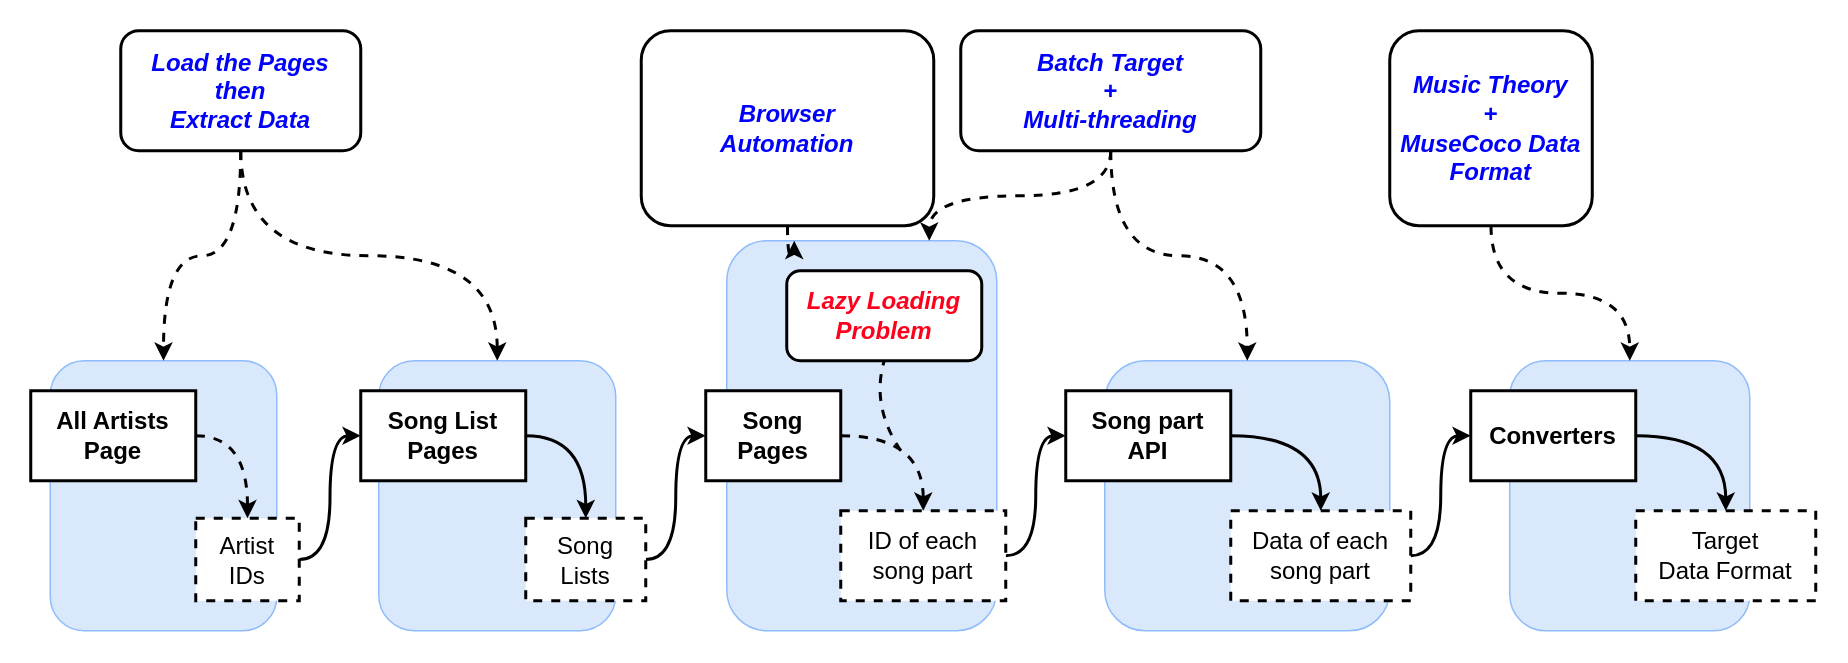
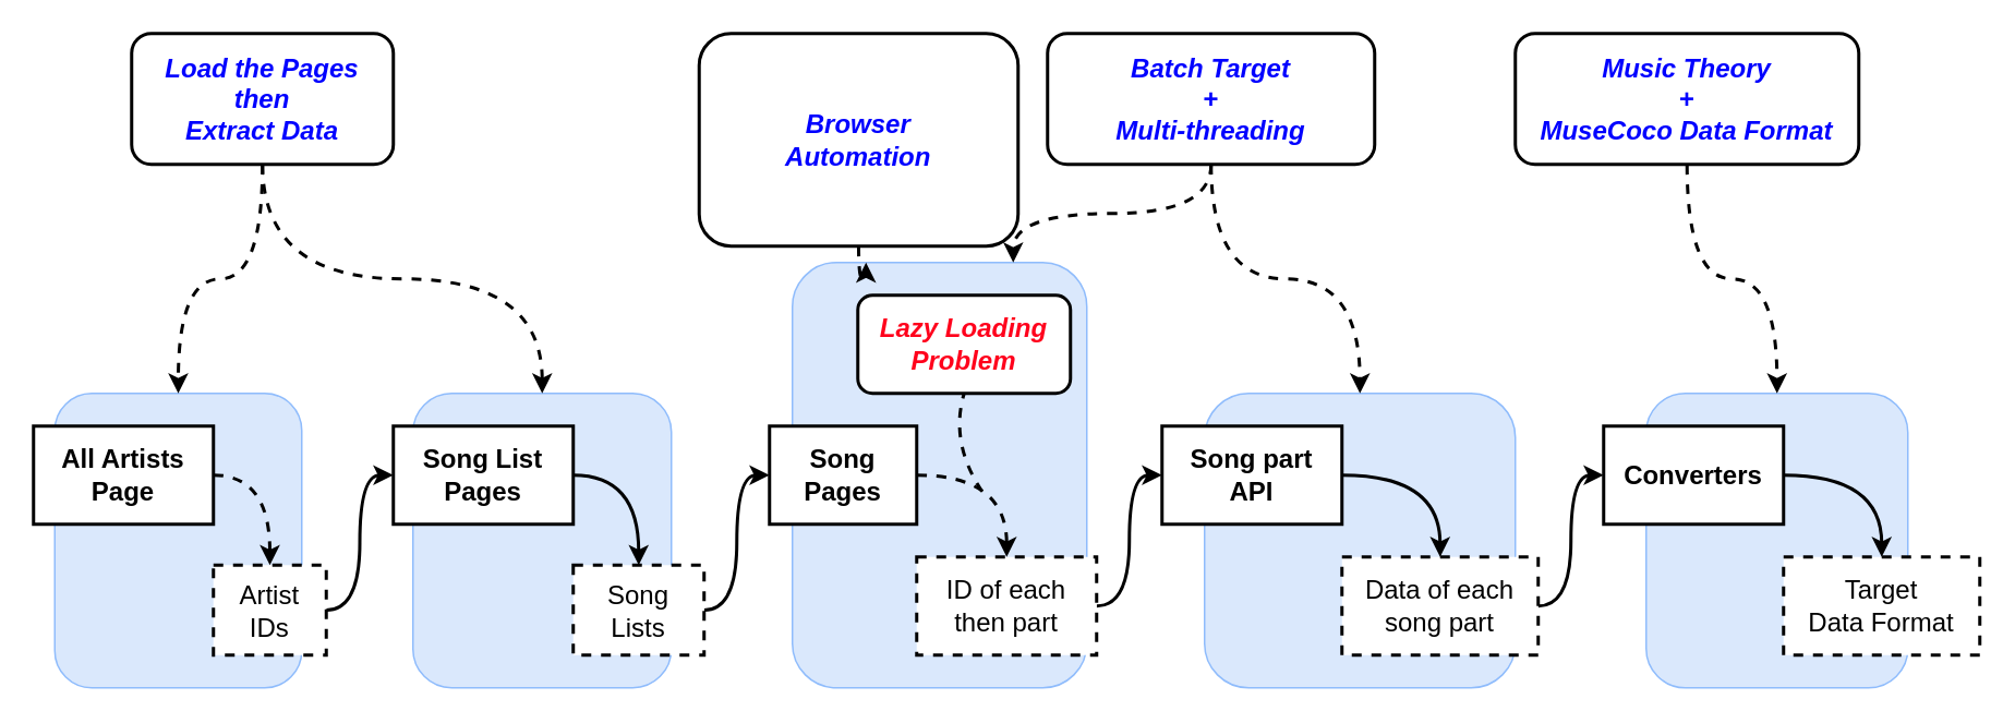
- <mxCell id="34" value="&lt;div&gt;Music Theory&lt;/div&gt;&lt;div&gt;+&lt;/div&gt;&lt;div&gt;MuseCoco Data Format&lt;/div&gt;" style="rounded=1;whiteSpace=wrap;html=1;strokeWidth=2;fontSize=16;glass=0;fontStyle=3;strokeColor=#000000;fontColor=#0000FF;" vertex="1" parent="1"><mxGeometry x="926" y="20" width="135" height="130" as="geometry" /></mxCell>
+ <mxCell id="34" value="&lt;div&gt;Music Theory&lt;/div&gt;&lt;div&gt;+&lt;/div&gt;&lt;div&gt;MuseCoco Data Format&lt;/div&gt;" style="rounded=1;whiteSpace=wrap;html=1;strokeWidth=2;fontSize=16;glass=0;fontStyle=3;strokeColor=#000000;fontColor=#0000FF;" vertex="1" parent="1"><mxGeometry x="926" width="210" height="80" as="geometry" y="20" /></mxCell>
- <mxCell id="12" value="ID of each song part" style="rounded=0;whiteSpace=wrap;html=1;strokeWidth=2;fontSize=16;dashed=1;" parent="1" vertex="1"><mxGeometry x="560" y="340" width="110" height="60" as="geometry" /></mxCell>
+ <mxCell id="12" value="ID of each then part" style="rounded=0;whiteSpace=wrap;html=1;strokeWidth=2;fontSize=16;dashed=1;" parent="1" vertex="1"><mxGeometry x="560" y="340" width="110" height="60" as="geometry" /></mxCell>
